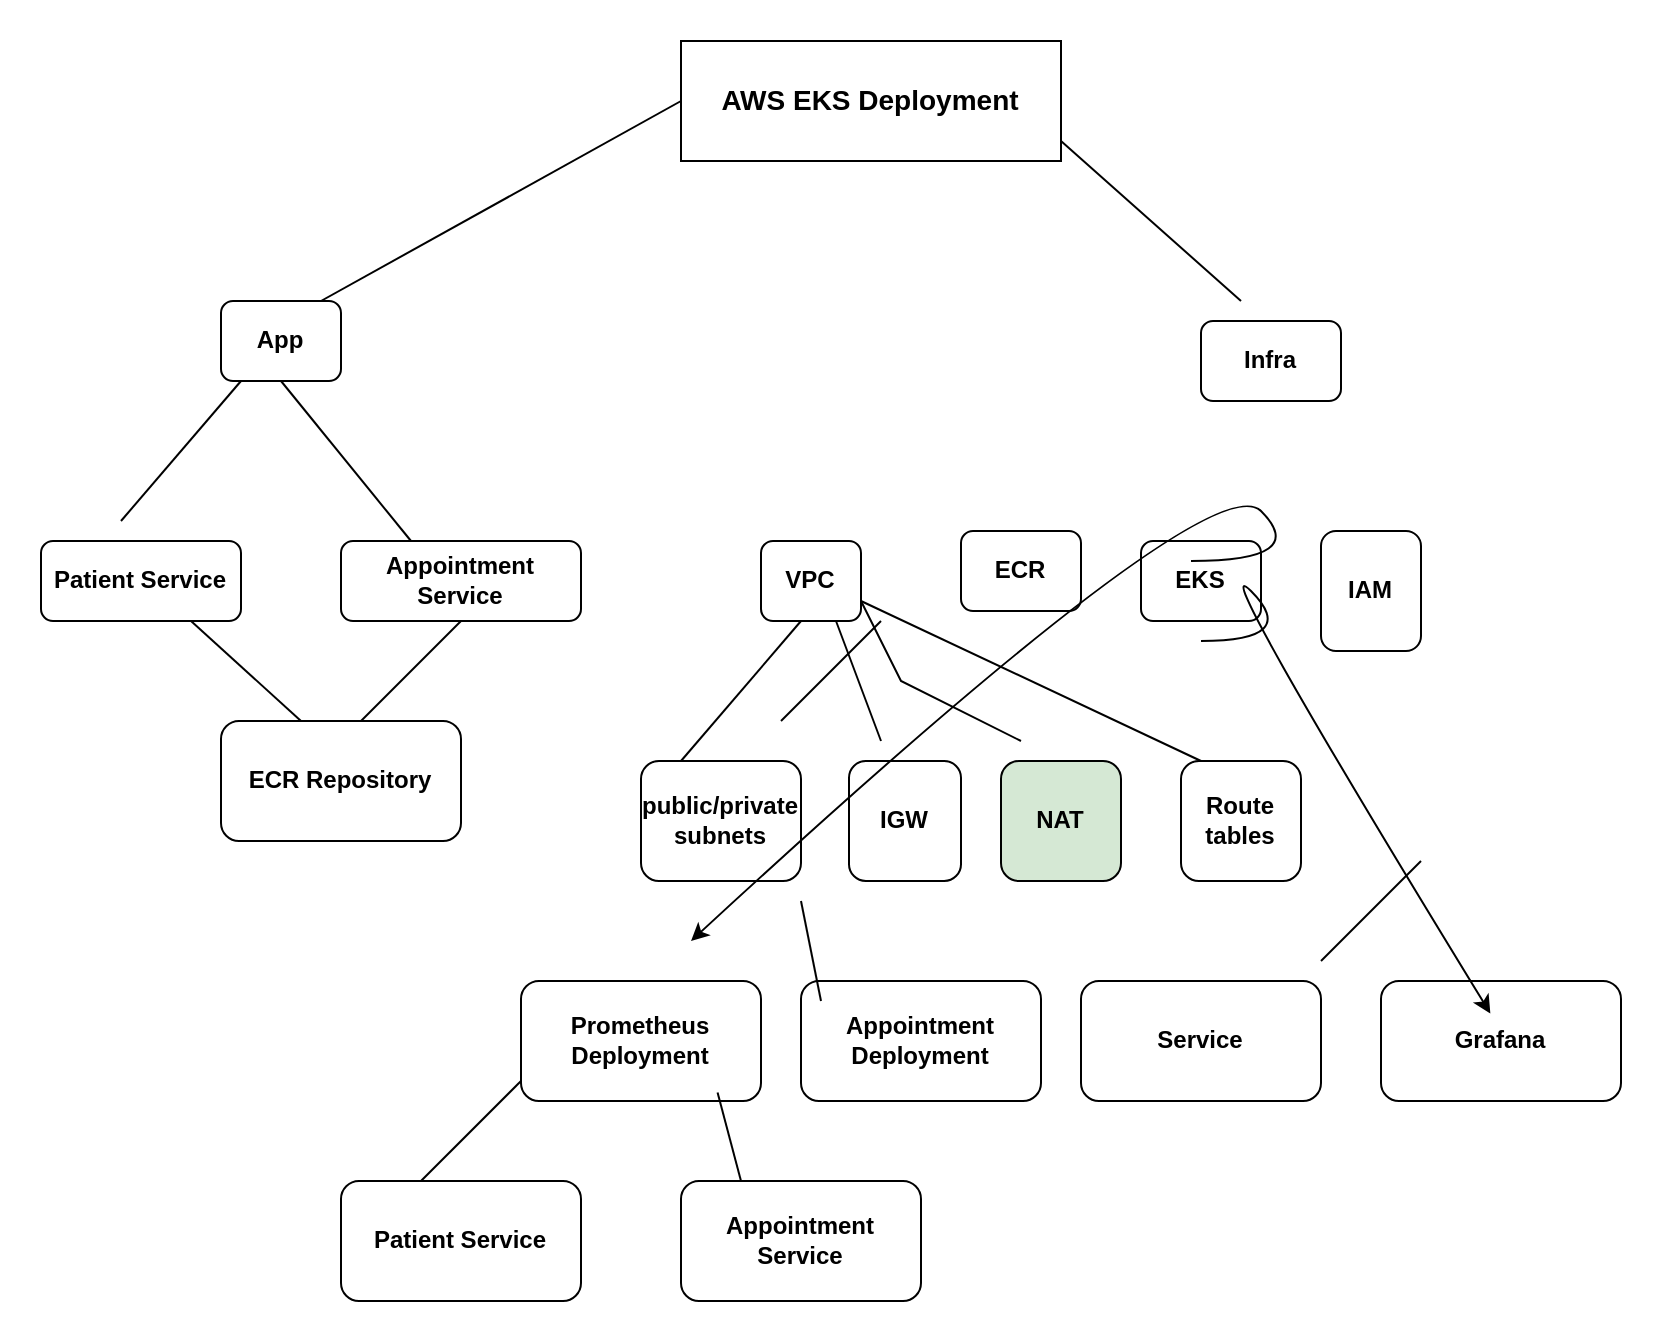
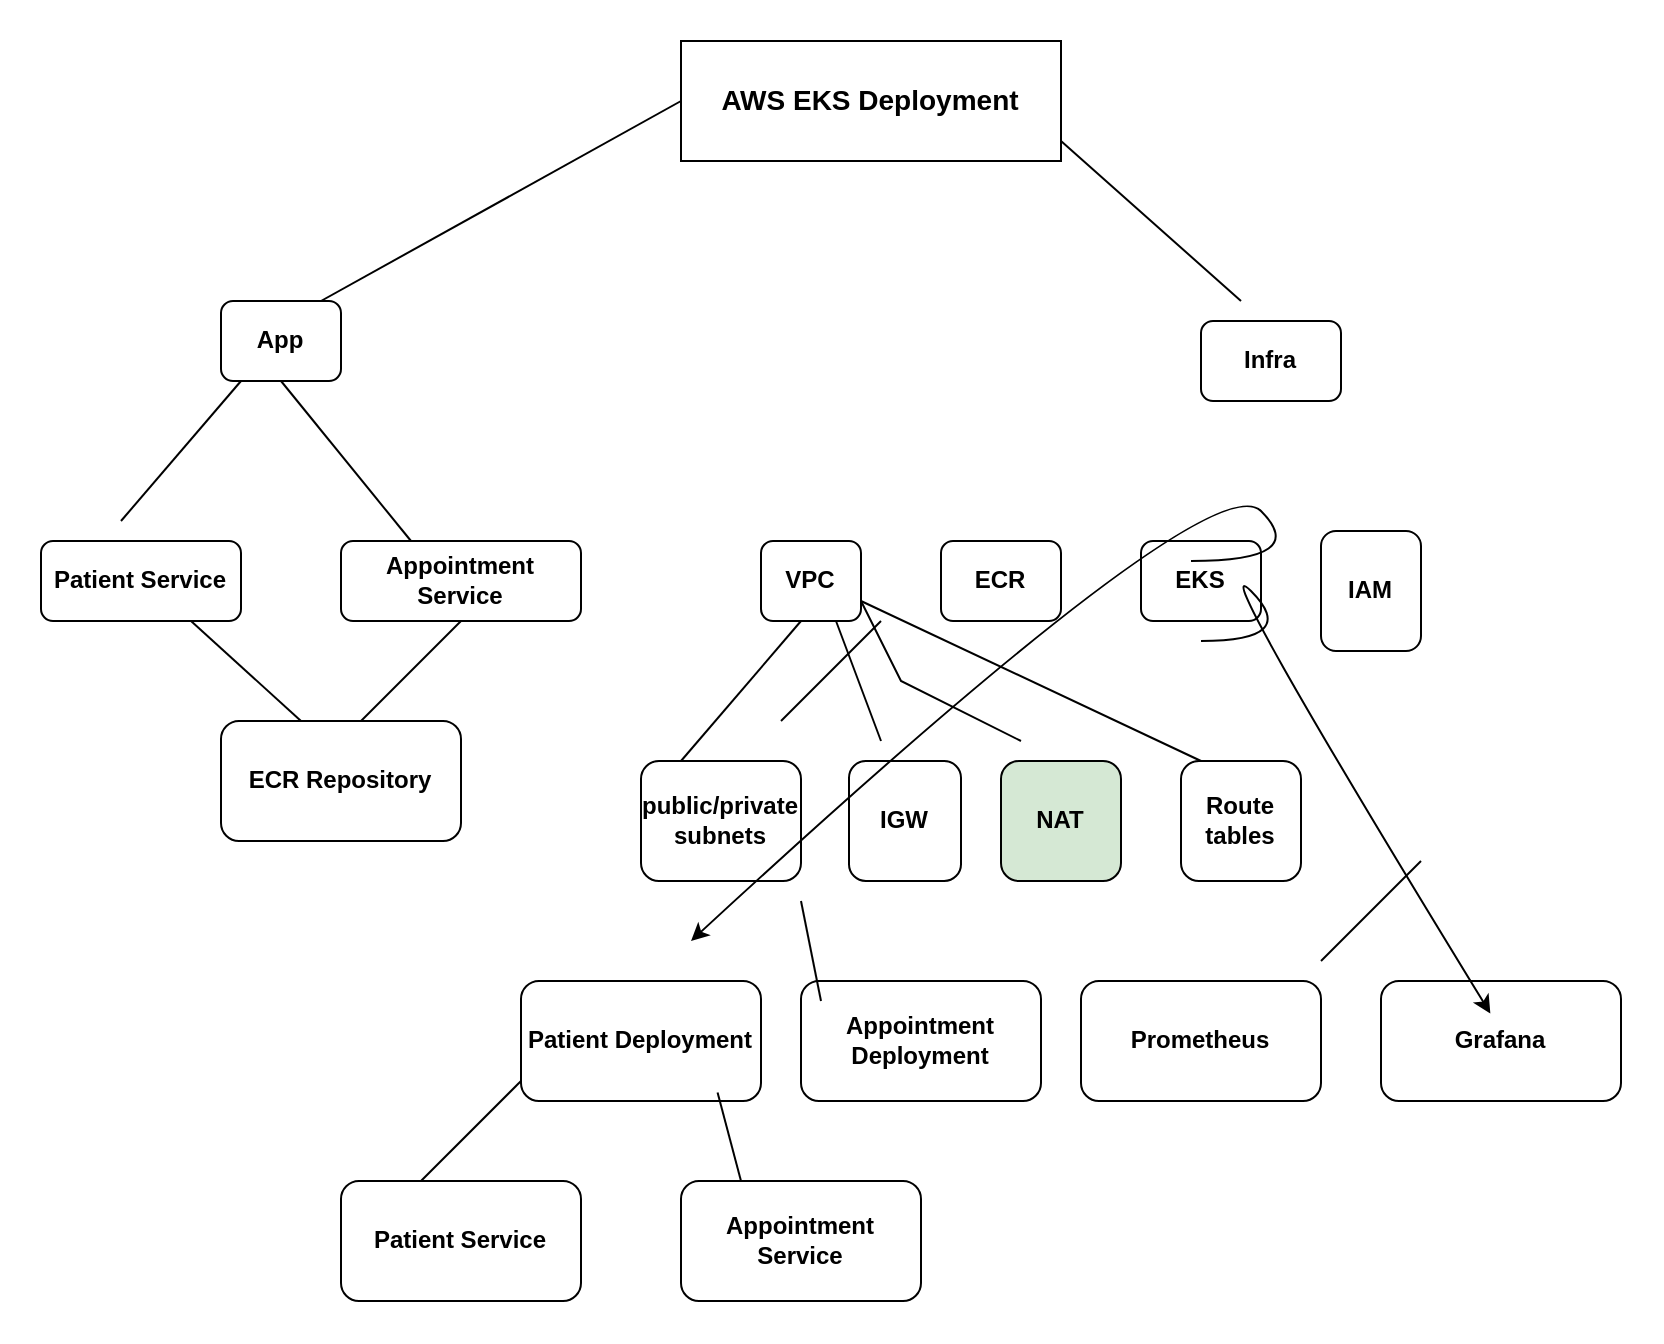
- <mxCell id="9" value="&lt;b&gt;ECR&lt;/b&gt;" style="rounded=1;whiteSpace=wrap;html=1;" vertex="1" parent="1"><mxGeometry x="480" y="265" width="60" height="40" as="geometry" /></mxCell>
+ <mxCell id="9" value="&lt;b&gt;ECR&lt;/b&gt;" style="rounded=1;whiteSpace=wrap;html=1;" vertex="1" parent="1"><mxGeometry x="470" y="270" width="60" height="40" as="geometry" /></mxCell>
- <mxCell id="16" value="&lt;b&gt;Prometheus Deployment&lt;/b&gt;" style="rounded=1;whiteSpace=wrap;html=1;" vertex="1" parent="1"><mxGeometry x="260" y="490" width="120" height="60" as="geometry" /></mxCell>
+ <mxCell id="16" value="&lt;b&gt;Patient Deployment&lt;/b&gt;" style="rounded=1;whiteSpace=wrap;html=1;" vertex="1" parent="1"><mxGeometry x="260" y="490" width="120" height="60" as="geometry" /></mxCell>
- <mxCell id="18" value="&lt;b&gt;Service&lt;/b&gt;" style="rounded=1;whiteSpace=wrap;html=1;" vertex="1" parent="1"><mxGeometry x="540" y="490" width="120" height="60" as="geometry" /></mxCell>
+ <mxCell id="18" value="&lt;b&gt;Prometheus&lt;/b&gt;" style="rounded=1;whiteSpace=wrap;html=1;" vertex="1" parent="1"><mxGeometry x="540" y="490" width="120" height="60" as="geometry" /></mxCell>
